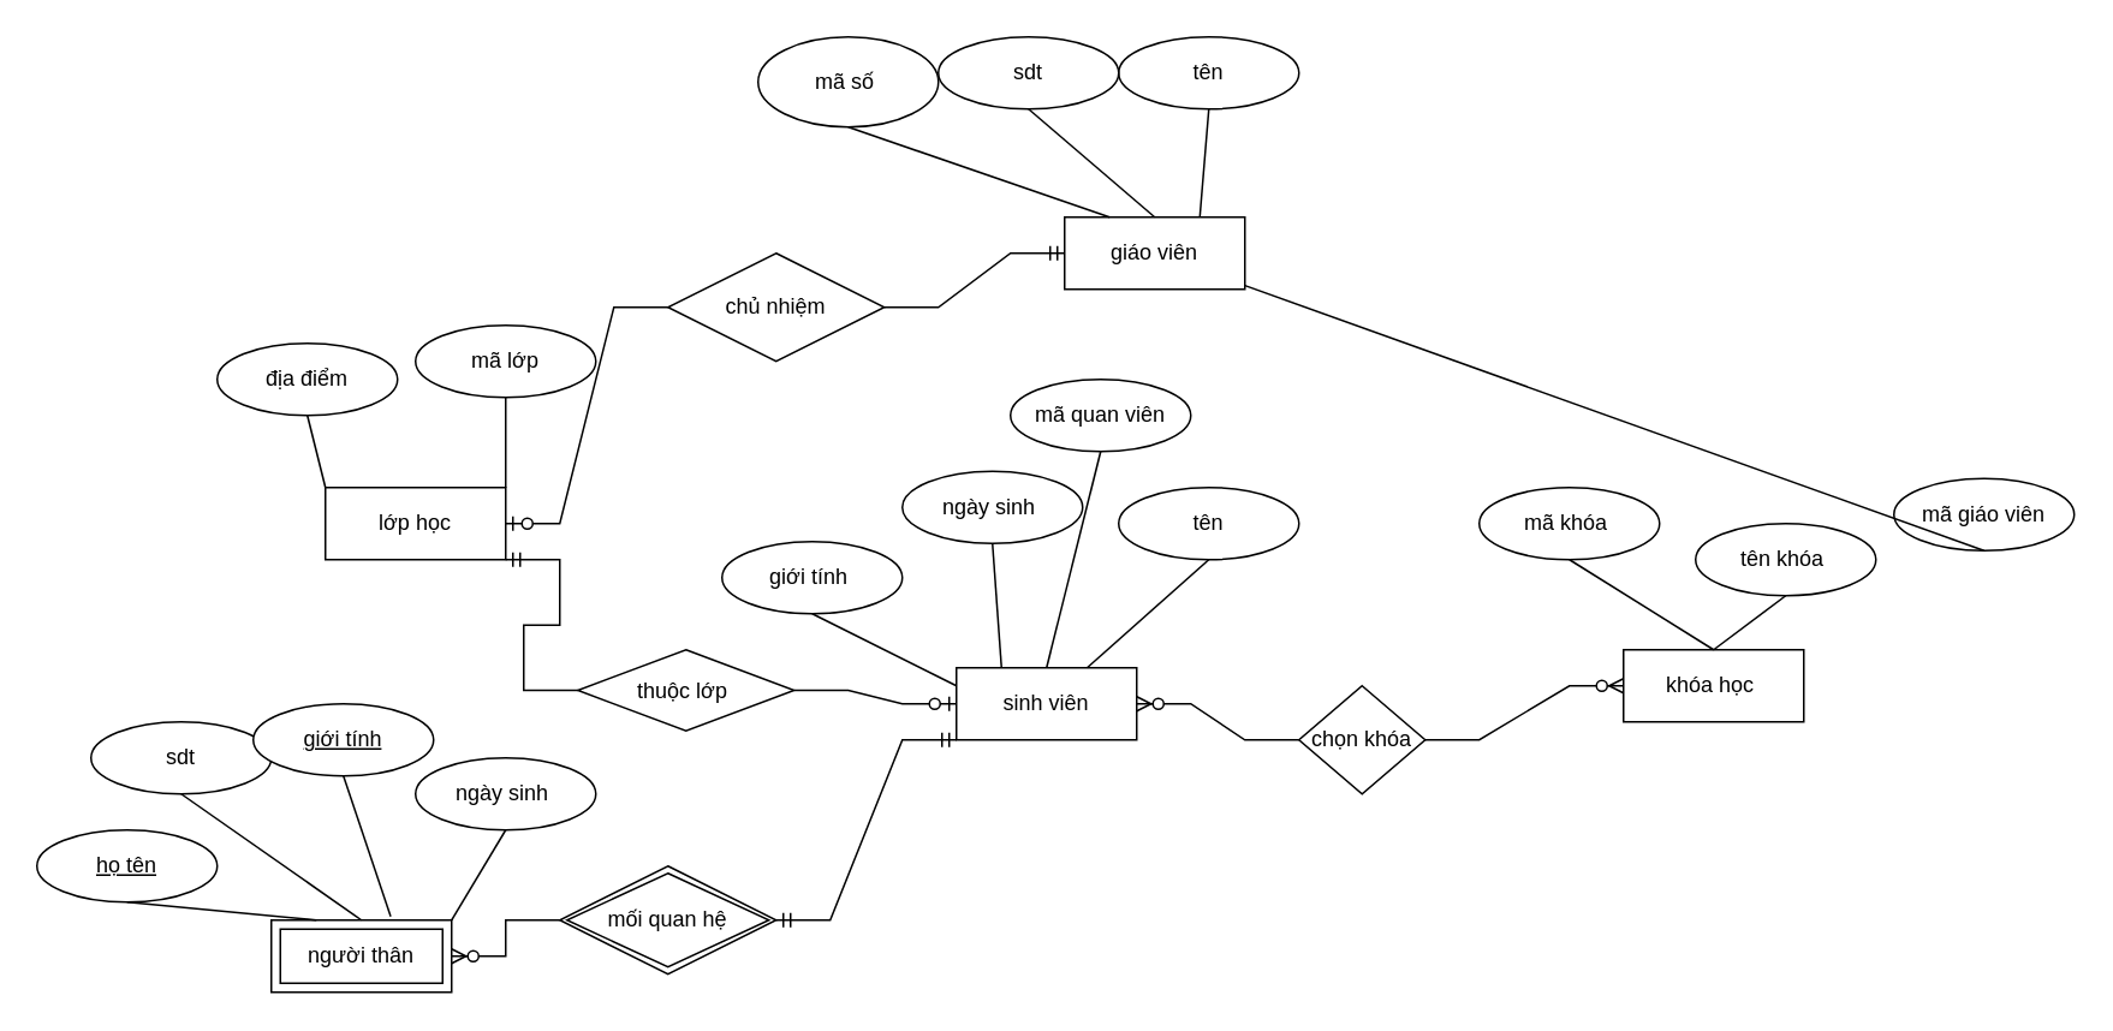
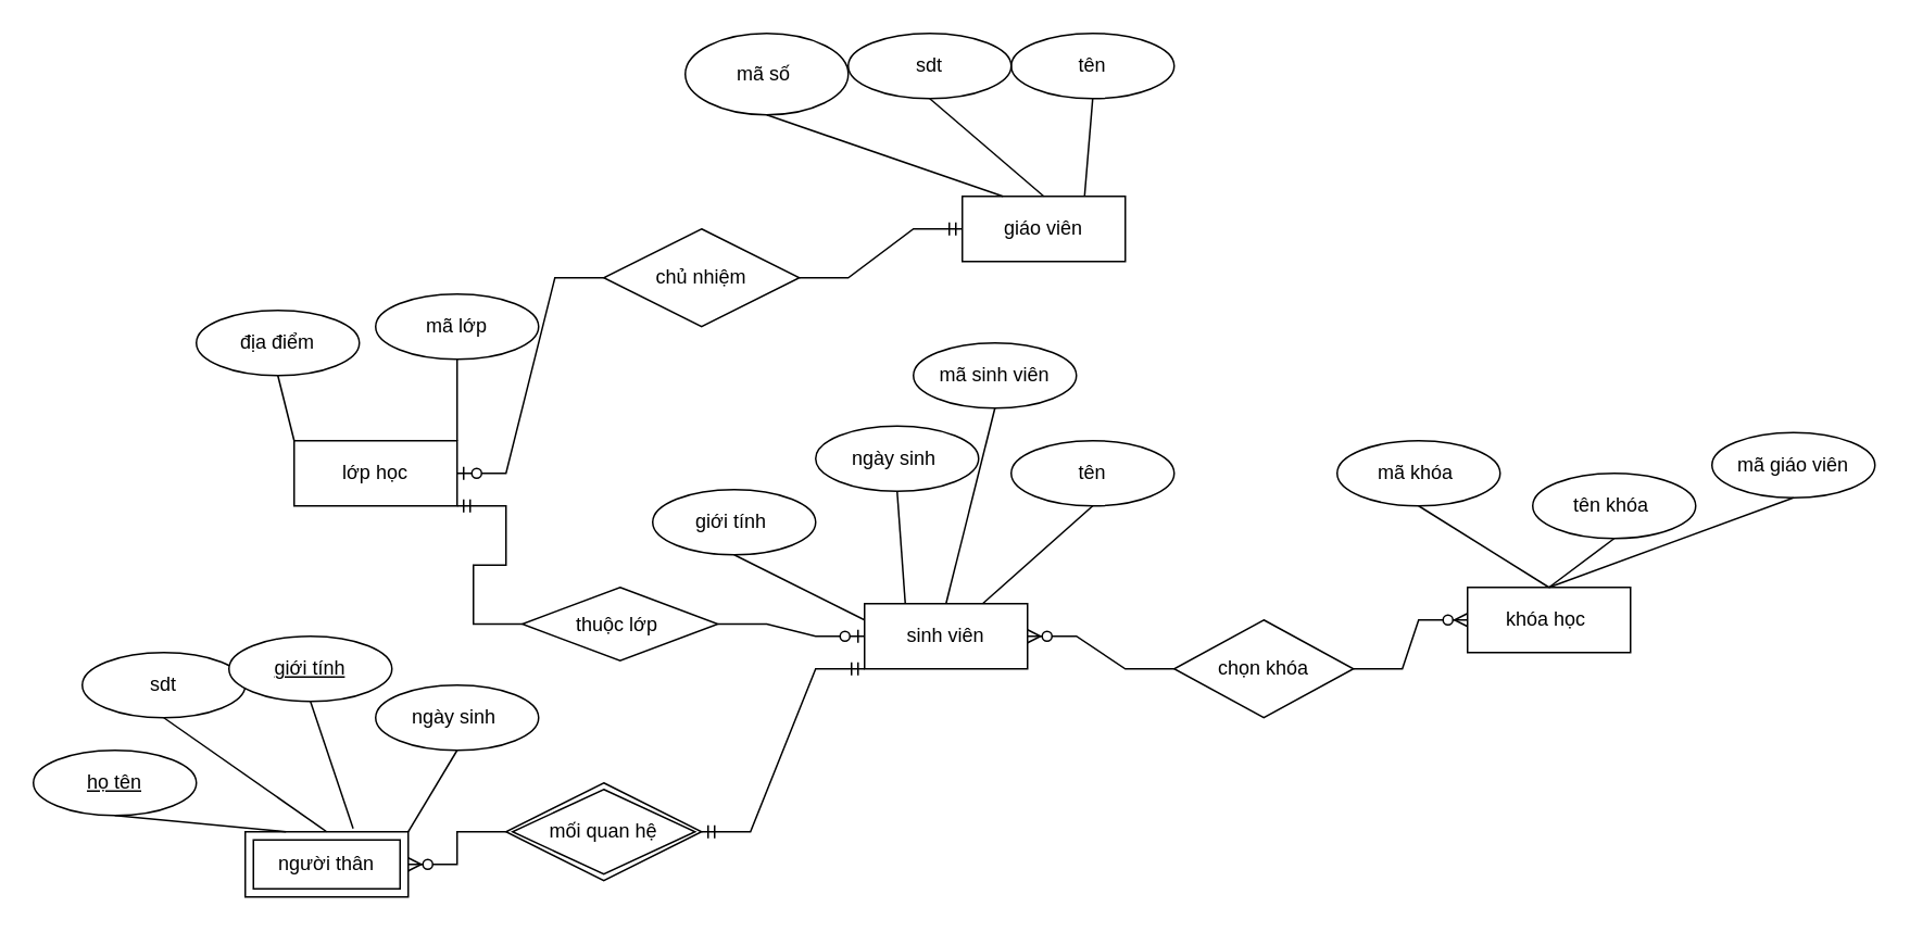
- <mxCell id="21" value="mã quan viên" style="ellipse;whiteSpace=wrap;html=1;align=center;" parent="1" vertex="1"><mxGeometry x="560" y="210" width="100" height="40" as="geometry" /></mxCell>
+ <mxCell id="21" value="mã sinh viên" style="ellipse;whiteSpace=wrap;html=1;align=center;" parent="1" vertex="1"><mxGeometry x="560" y="210" width="100" height="40" as="geometry" /></mxCell>
- <mxCell id="18" value="" style="endArrow=none;html=1;rounded=0;exitX=0.5;exitY=1;exitDx=0;exitDy=0;" parent="1" source="16" target="4" edge="1"><mxGeometry relative="1" as="geometry"><mxPoint x="930" y="439" as="sourcePoint" /><mxPoint x="1030" y="490" as="targetPoint" /></mxGeometry></mxCell>
+ <mxCell id="18" value="" style="endArrow=none;html=1;rounded=0;entryX=0.5;entryY=0;entryDx=0;entryDy=0;exitX=0.5;exitY=1;exitDx=0;exitDy=0;" parent="1" source="16" target="9" edge="1"><mxGeometry relative="1" as="geometry"><mxPoint x="930" y="439" as="sourcePoint" /><mxPoint x="1030" y="490" as="targetPoint" /></mxGeometry></mxCell>
- <mxCell id="41" value="chọn khóa" style="shape=rhombus;perimeter=rhombusPerimeter;whiteSpace=wrap;html=1;align=center;" parent="1" vertex="1"><mxGeometry x="720" y="380" width="70" height="60" as="geometry" /></mxCell>
+ <mxCell id="41" value="chọn khóa" style="shape=rhombus;perimeter=rhombusPerimeter;whiteSpace=wrap;html=1;align=center;" parent="1" vertex="1"><mxGeometry x="720" y="380" width="110" height="60" as="geometry" /></mxCell>
